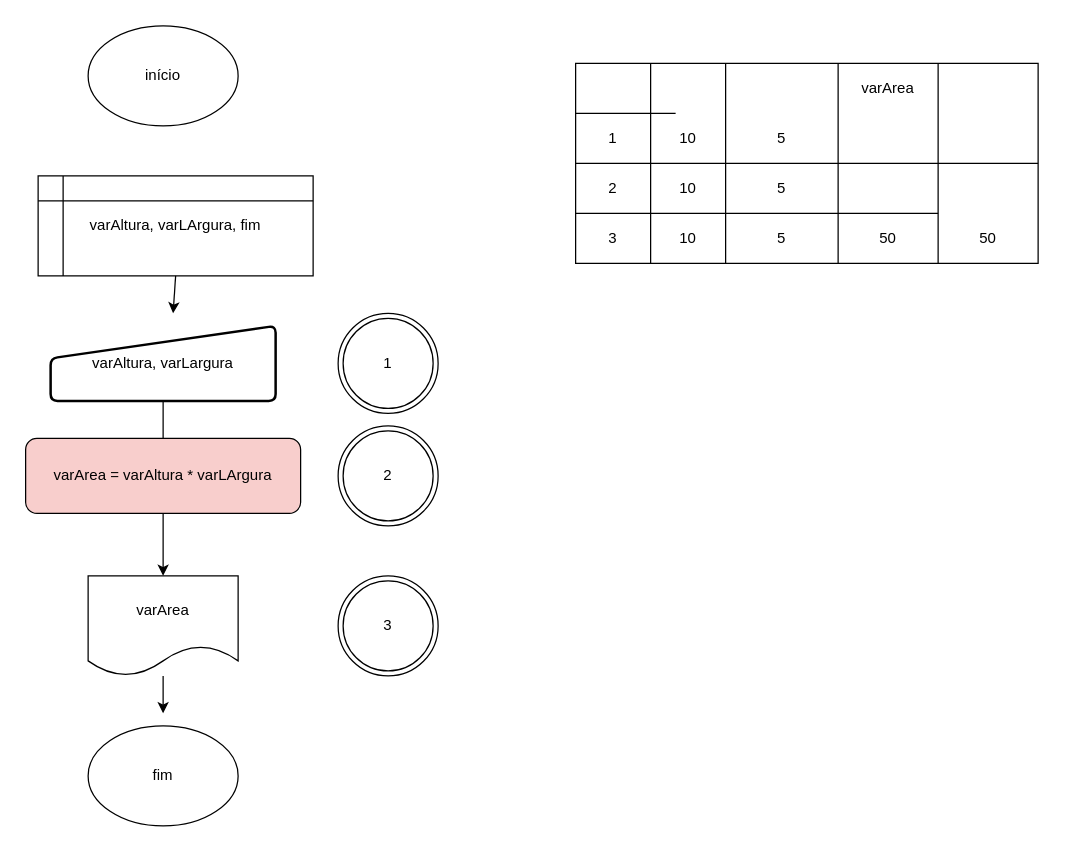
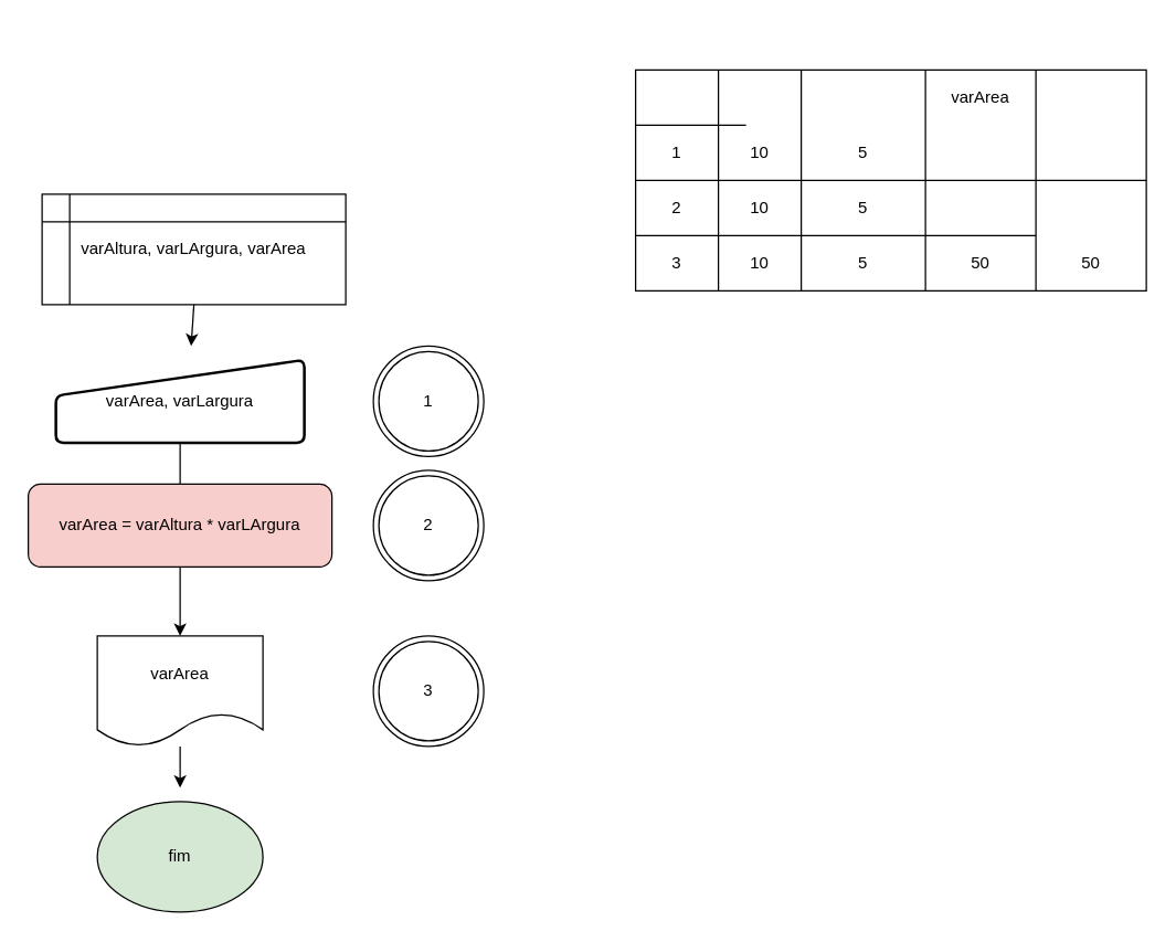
- <mxCell id="2" value="início" style="ellipse;whiteSpace=wrap;html=1;" parent="1" vertex="1"><mxGeometry x="70" y="20" width="120" height="80" as="geometry" /></mxCell>
- <mxCell id="3" value="varAltura, varLArgura, fim" style="shape=internalStorage;whiteSpace=wrap;html=1;backgroundOutline=1;" parent="1" vertex="1"><mxGeometry x="30" y="140" width="220" height="80" as="geometry" /></mxCell>
+ <mxCell id="3" value="varAltura, varLArgura, varArea" style="shape=internalStorage;whiteSpace=wrap;html=1;backgroundOutline=1;" parent="1" vertex="1"><mxGeometry x="30" y="140" width="220" height="80" as="geometry" /></mxCell>
- <mxCell id="4" value="varAltura, varLargura" style="html=1;strokeWidth=2;shape=manualInput;whiteSpace=wrap;rounded=1;size=26;arcSize=11;" parent="1" vertex="1"><mxGeometry x="40" y="260" width="180" height="60" as="geometry" /></mxCell>
+ <mxCell id="4" value="varArea, varLargura" style="html=1;strokeWidth=2;shape=manualInput;whiteSpace=wrap;rounded=1;size=26;arcSize=11;" parent="1" vertex="1"><mxGeometry x="40" y="260" width="180" height="60" as="geometry" /></mxCell>
- <mxCell id="7" value="fim" style="ellipse;whiteSpace=wrap;html=1;" parent="1" vertex="1"><mxGeometry x="70" y="580" width="120" height="80" as="geometry" /></mxCell>
+ <mxCell id="7" value="fim" style="ellipse;whiteSpace=wrap;html=1;fillColor=#d5e8d4;" parent="1" vertex="1"><mxGeometry x="70" y="580" width="120" height="80" as="geometry" /></mxCell>
